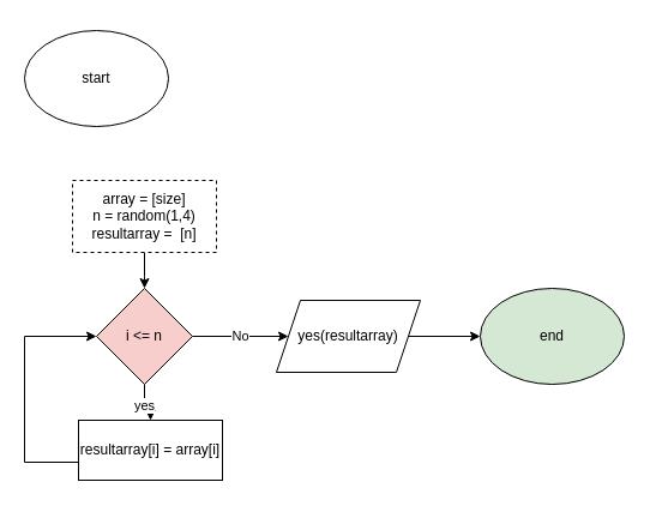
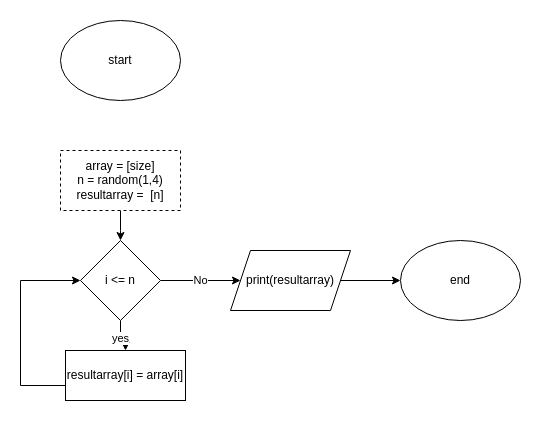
- <mxCell id="2" value="start&lt;br&gt;" style="ellipse;whiteSpace=wrap;html=1;" vertex="1" parent="1"><mxGeometry x="20" y="25" width="120" height="80" as="geometry" /></mxCell>
+ <mxCell id="2" value="start&lt;br&gt;" style="ellipse;whiteSpace=wrap;html=1;" vertex="1" parent="1"><mxGeometry x="60" y="20" width="120" height="80" as="geometry" /></mxCell>
- <mxCell id="7" value="i &amp;lt;= n" style="rhombus;whiteSpace=wrap;html=1;fillColor=#f8cecc;" vertex="1" parent="1"><mxGeometry x="80" y="240" width="80" height="80" as="geometry" /></mxCell>
+ <mxCell id="7" value="i &amp;lt;= n" style="rhombus;whiteSpace=wrap;html=1;" vertex="1" parent="1"><mxGeometry x="80" y="240" width="80" height="80" as="geometry" /></mxCell>
- <mxCell id="10" value="yes(resultarray)" style="shape=parallelogram;perimeter=parallelogramPerimeter;whiteSpace=wrap;html=1;fixedSize=1;" vertex="1" parent="1"><mxGeometry x="230" y="250" width="120" height="60" as="geometry" /></mxCell>
+ <mxCell id="10" value="print(resultarray)" style="shape=parallelogram;perimeter=parallelogramPerimeter;whiteSpace=wrap;html=1;fixedSize=1;" vertex="1" parent="1"><mxGeometry x="230" y="250" width="120" height="60" as="geometry" /></mxCell>
- <mxCell id="12" value="end" style="ellipse;whiteSpace=wrap;html=1;fillColor=#d5e8d4;" vertex="1" parent="1"><mxGeometry x="400" y="240" width="120" height="80" as="geometry" /></mxCell>
+ <mxCell id="12" value="end" style="ellipse;whiteSpace=wrap;html=1;" vertex="1" parent="1"><mxGeometry x="400" y="240" width="120" height="80" as="geometry" /></mxCell>
